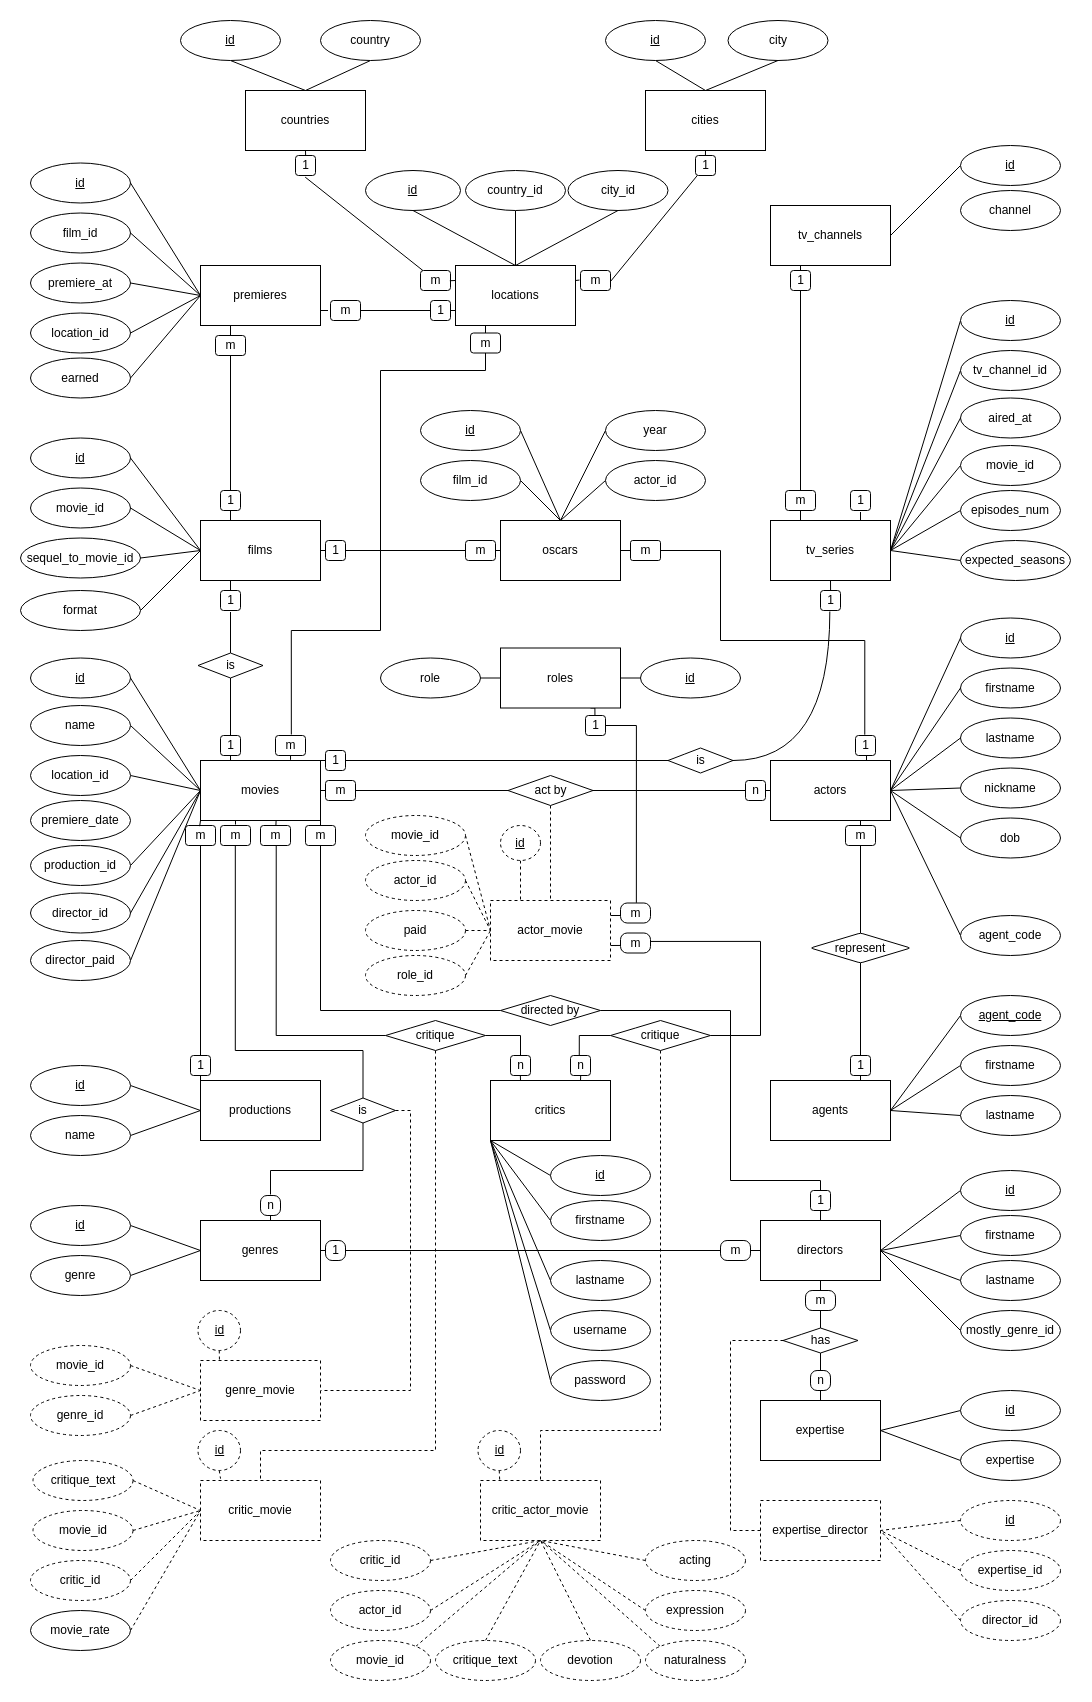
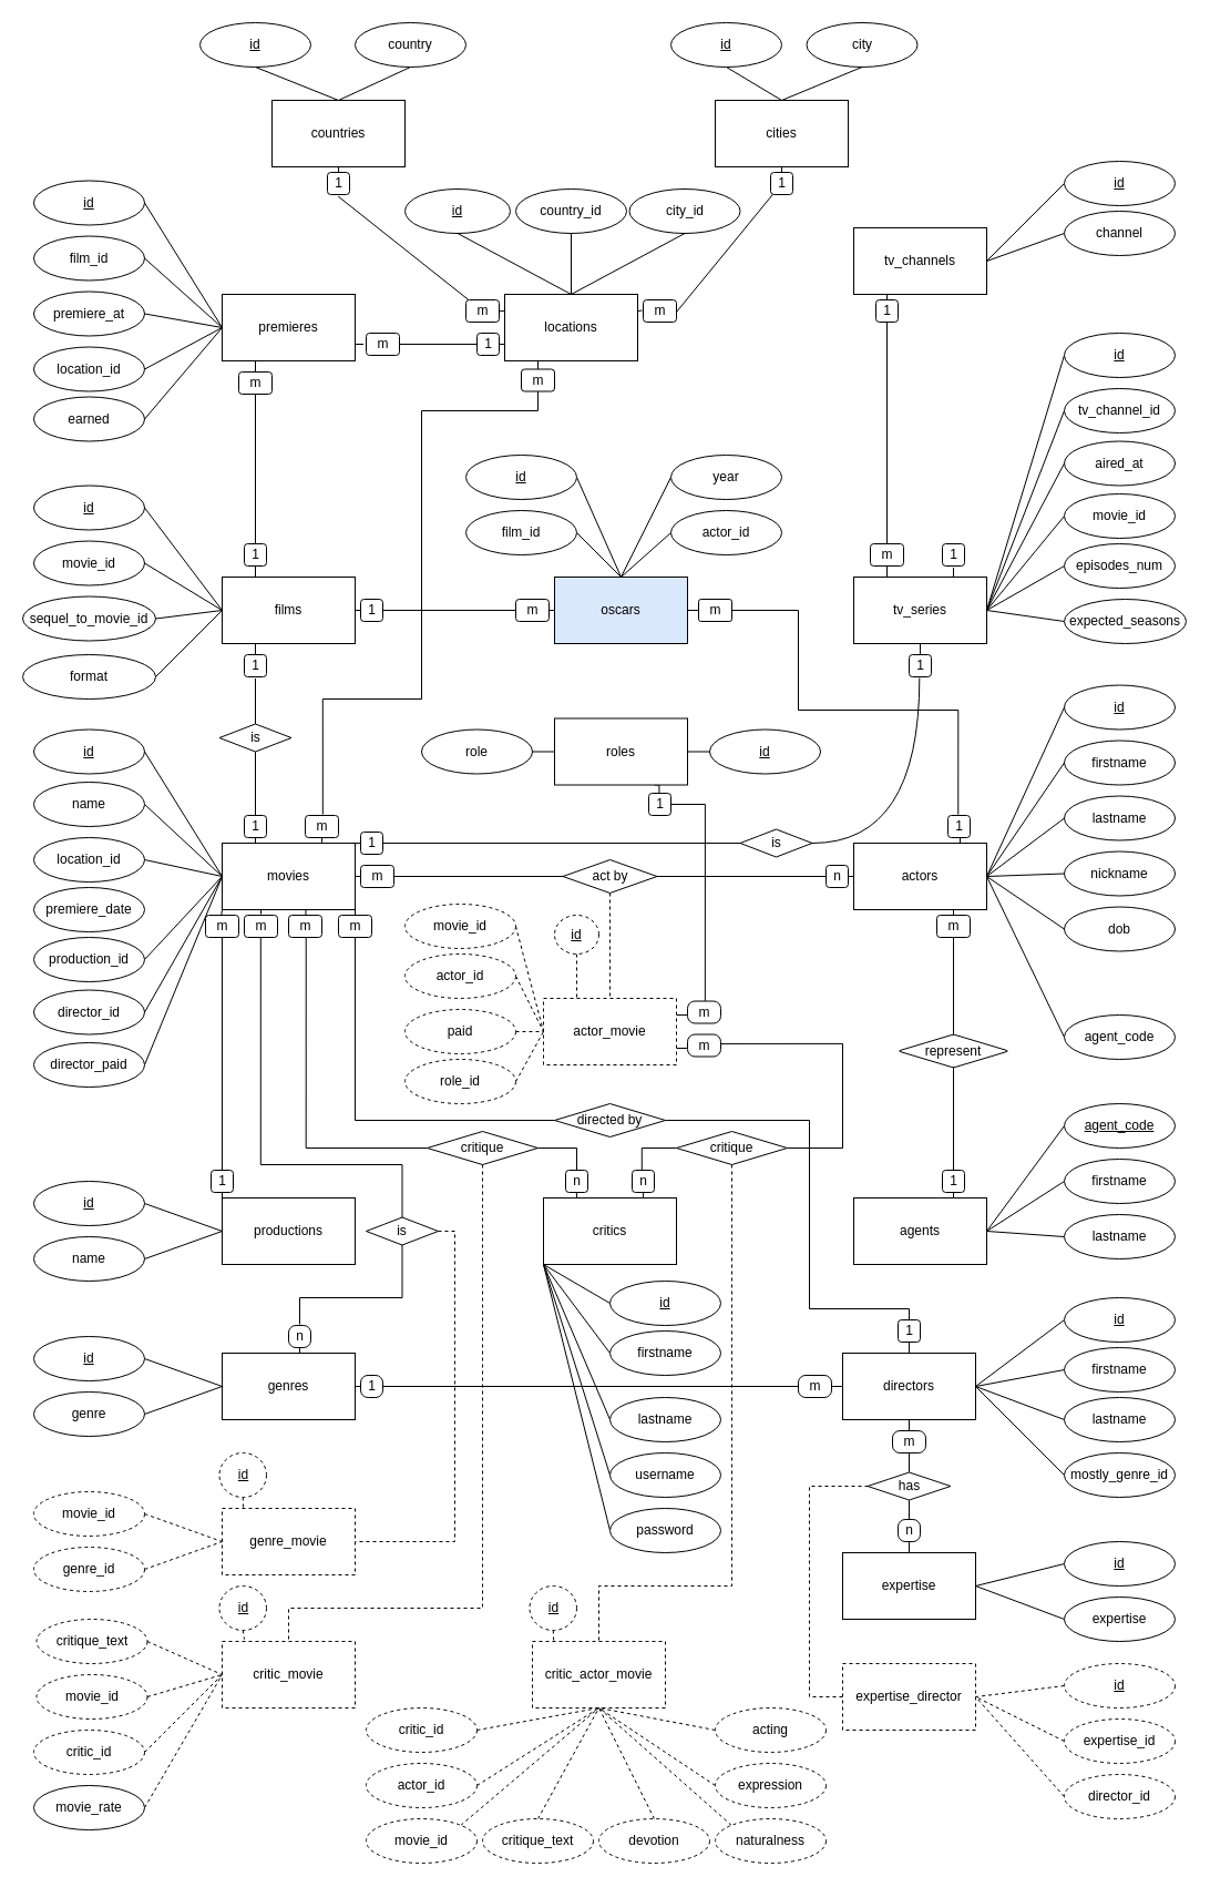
+ <mxCell id="120" style="edgeStyle=none;rounded=0;orthogonalLoop=1;jettySize=auto;html=1;exitX=0;exitY=0.5;exitDx=0;exitDy=0;entryX=1;entryY=0.5;entryDx=0;entryDy=0;endArrow=none;endFill=0;elbow=vertical;" parent="1" source="121" target="102" edge="1"><mxGeometry relative="1" as="geometry" /></mxCell>
- <mxCell id="163" value="oscars" style="rounded=0;whiteSpace=wrap;html=1;" parent="1" vertex="1"><mxGeometry x="500" y="520" width="120" height="60" as="geometry" /></mxCell>
+ <mxCell id="163" value="oscars" style="rounded=0;whiteSpace=wrap;html=1;fillColor=#dae8fc;" parent="1" vertex="1"><mxGeometry x="500" y="520" width="120" height="60" as="geometry" /></mxCell>
